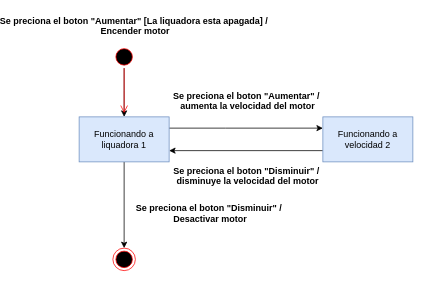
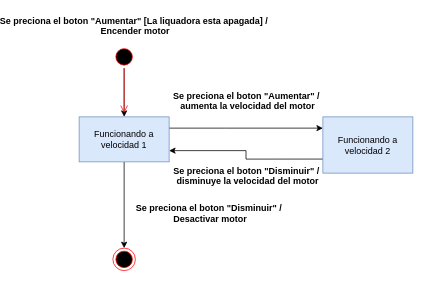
- <mxCell id="8" value="Funcionando a liquadora 1" style="whiteSpace=wrap;html=1;strokeColor=#6c8ebf;fillColor=#dae8fc;" vertex="1" parent="1"><mxGeometry x="20" y="155" width="120" height="60" as="geometry" /></mxCell>
+ <mxCell id="8" value="Funcionando a velocidad 1" style="whiteSpace=wrap;html=1;strokeColor=#6c8ebf;fillColor=#dae8fc;" vertex="1" parent="1"><mxGeometry x="20" y="155" width="120" height="60" as="geometry" /></mxCell>
- <mxCell id="10" value="Funcionando a velocidad 2" style="whiteSpace=wrap;html=1;strokeColor=#6c8ebf;fillColor=#dae8fc;" vertex="1" parent="1"><mxGeometry x="345" y="155" width="120" height="60" as="geometry" /></mxCell>
+ <mxCell id="10" value="Funcionando a velocidad 2" style="whiteSpace=wrap;html=1;strokeColor=#6c8ebf;fillColor=#dae8fc;" vertex="1" parent="1"><mxGeometry x="345" y="155" width="120" height="75" as="geometry" /></mxCell>
